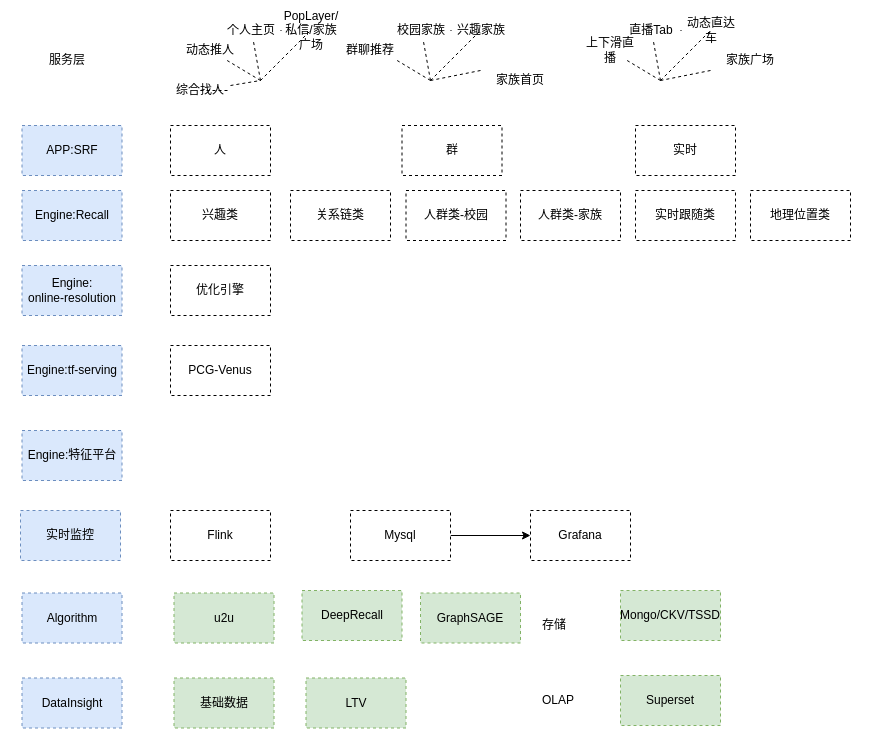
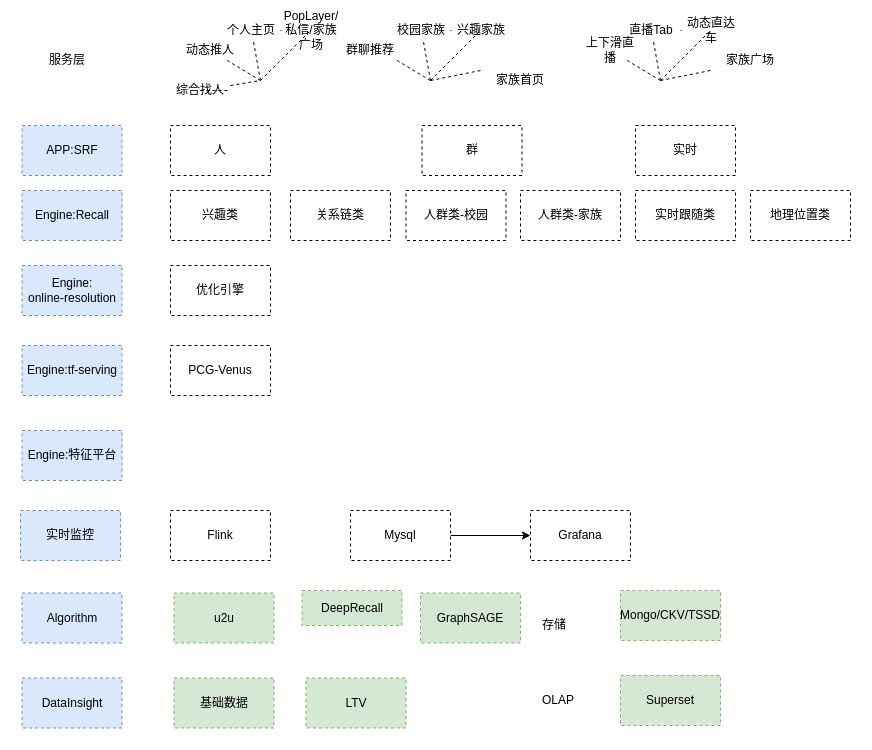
- <mxCell id="2" value="群" style="rounded=0;whiteSpace=wrap;html=1;dashed=1;" parent="1" vertex="1"><mxGeometry x="401.5" y="125" width="100" height="50" as="geometry" /></mxCell>
+ <mxCell id="2" value="群" style="rounded=0;whiteSpace=wrap;html=1;dashed=1;" parent="1" vertex="1"><mxGeometry x="421.5" y="125" width="100" height="50" as="geometry" /></mxCell>
- <mxCell id="20" value="DeepRecall" style="rounded=0;whiteSpace=wrap;html=1;dashed=1;fillColor=#d5e8d4;strokeColor=#82b366;" parent="1" vertex="1"><mxGeometry x="301.5" y="590" width="100" height="50" as="geometry" /></mxCell>
+ <mxCell id="20" value="DeepRecall" style="rounded=0;whiteSpace=wrap;html=1;dashed=1;fillColor=#d5e8d4;strokeColor=#82b366;" parent="1" vertex="1"><mxGeometry x="301.5" y="590" width="100" height="35" as="geometry" /></mxCell>
